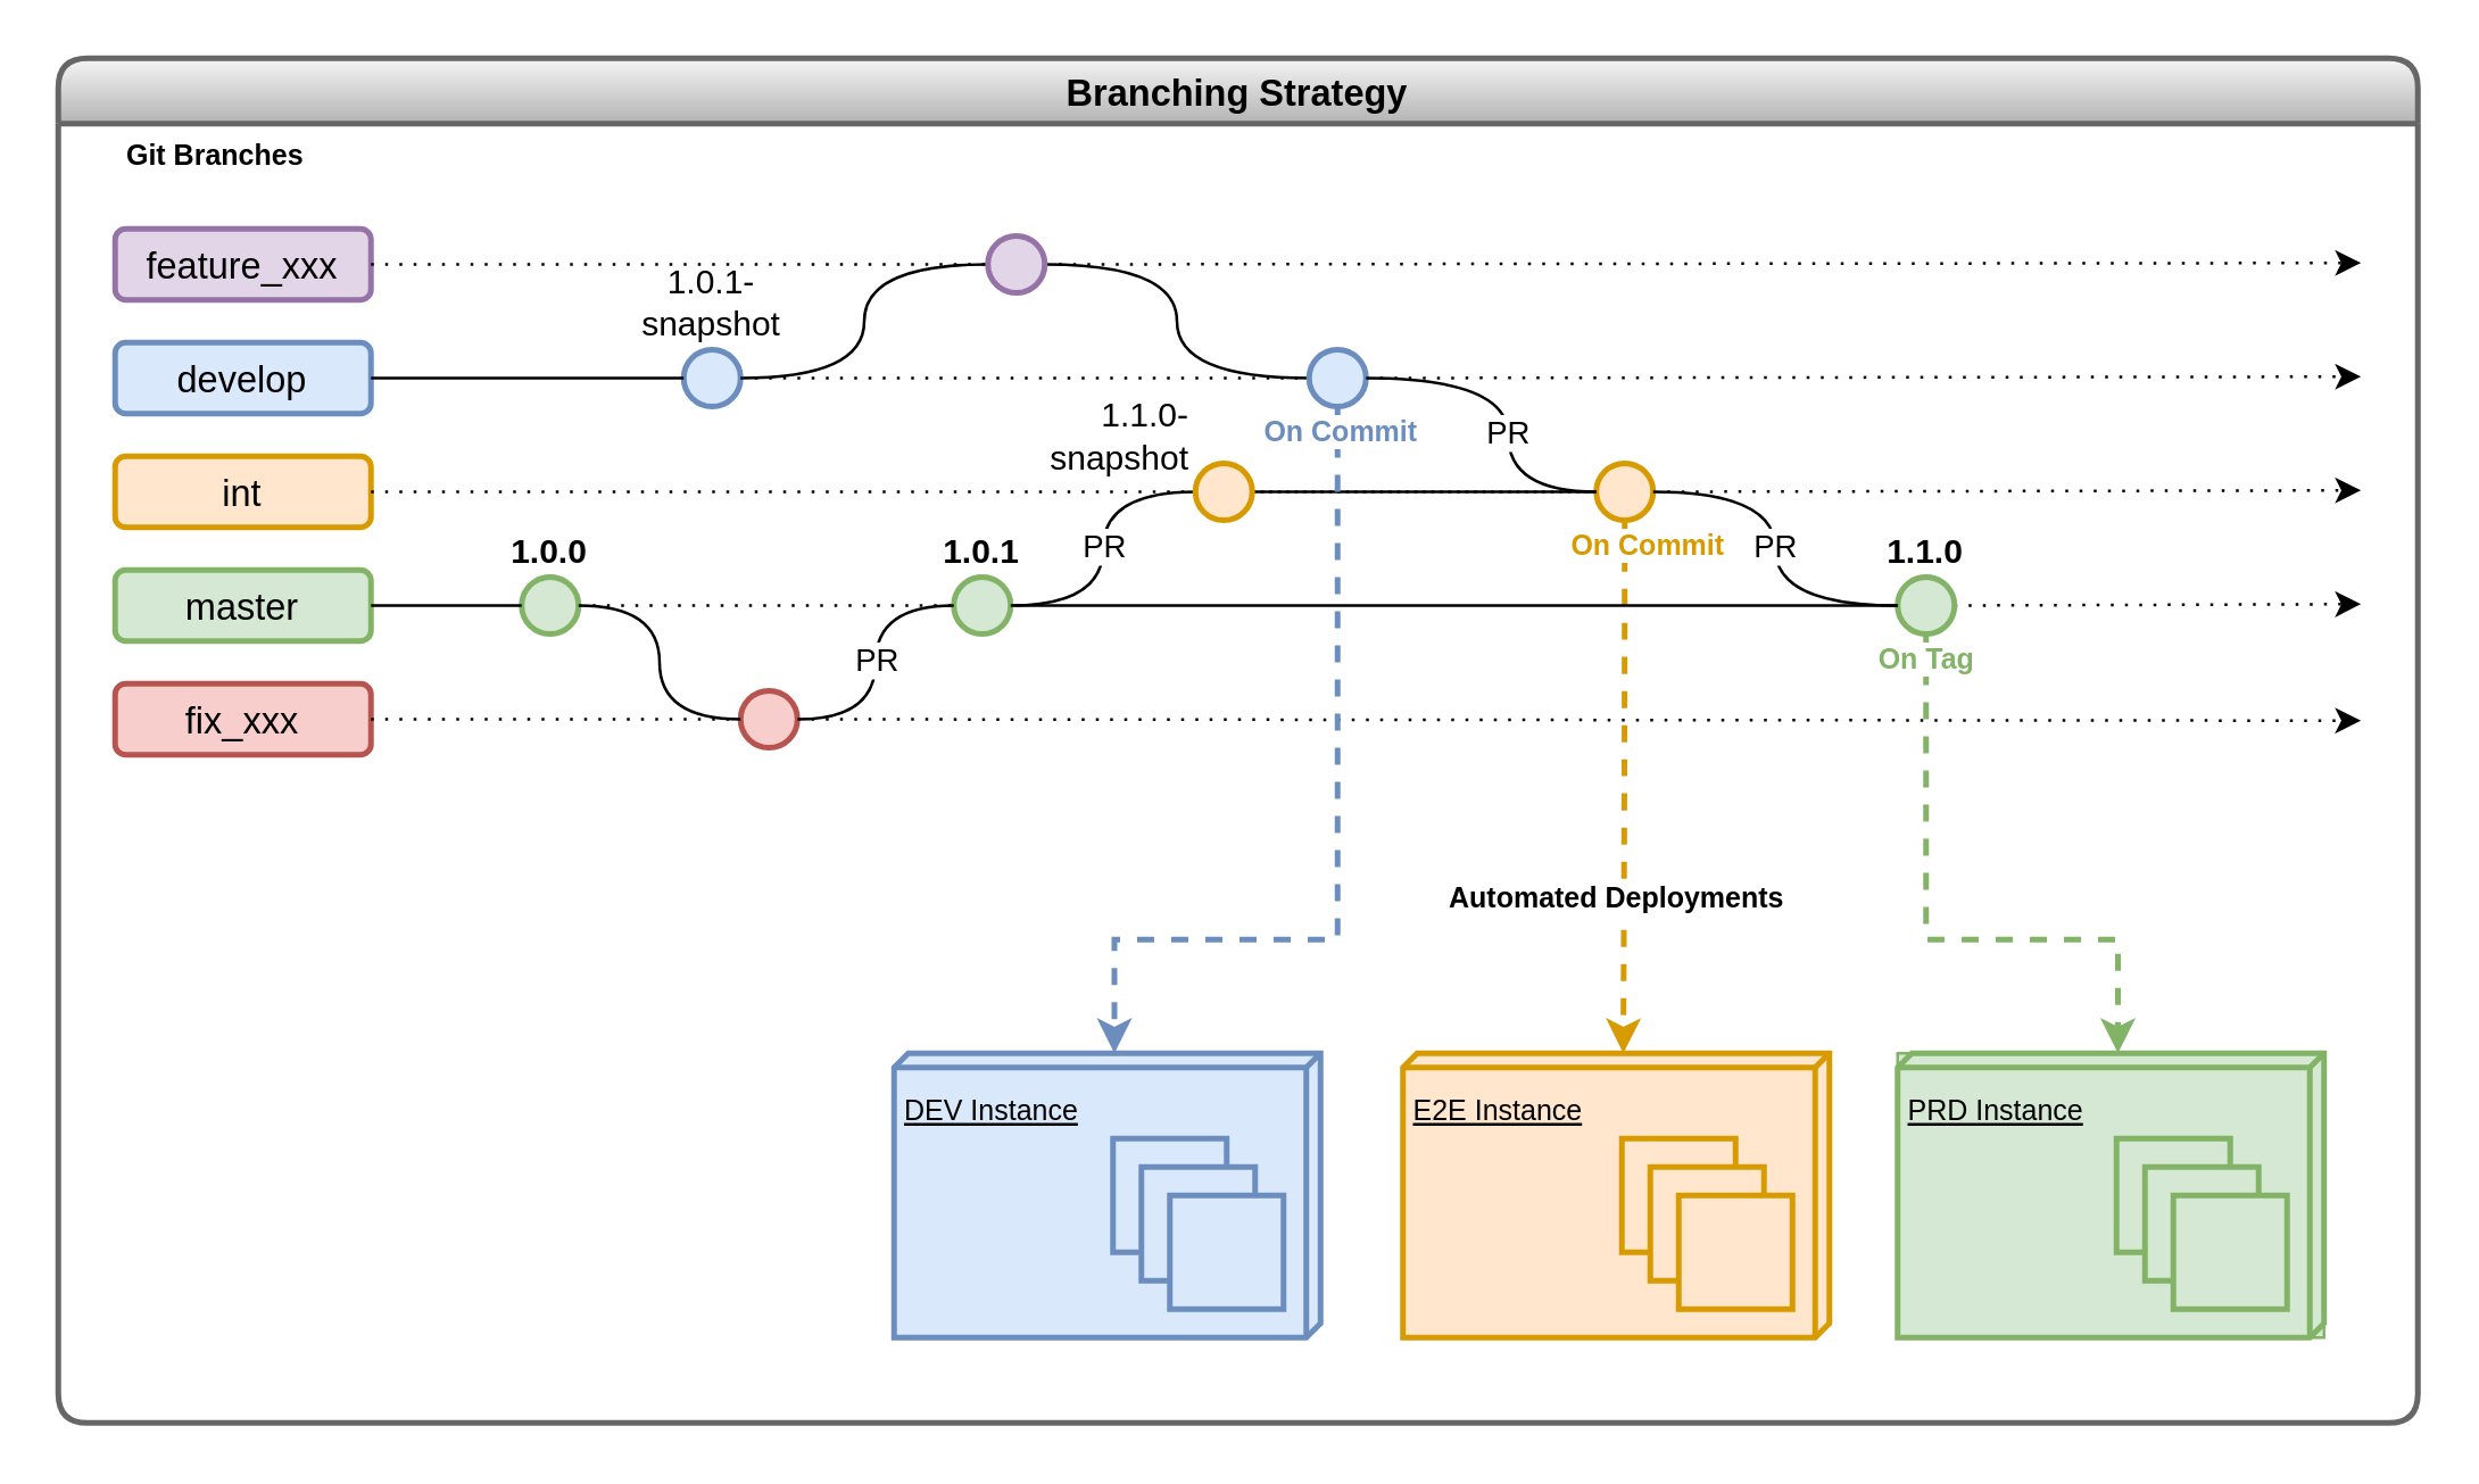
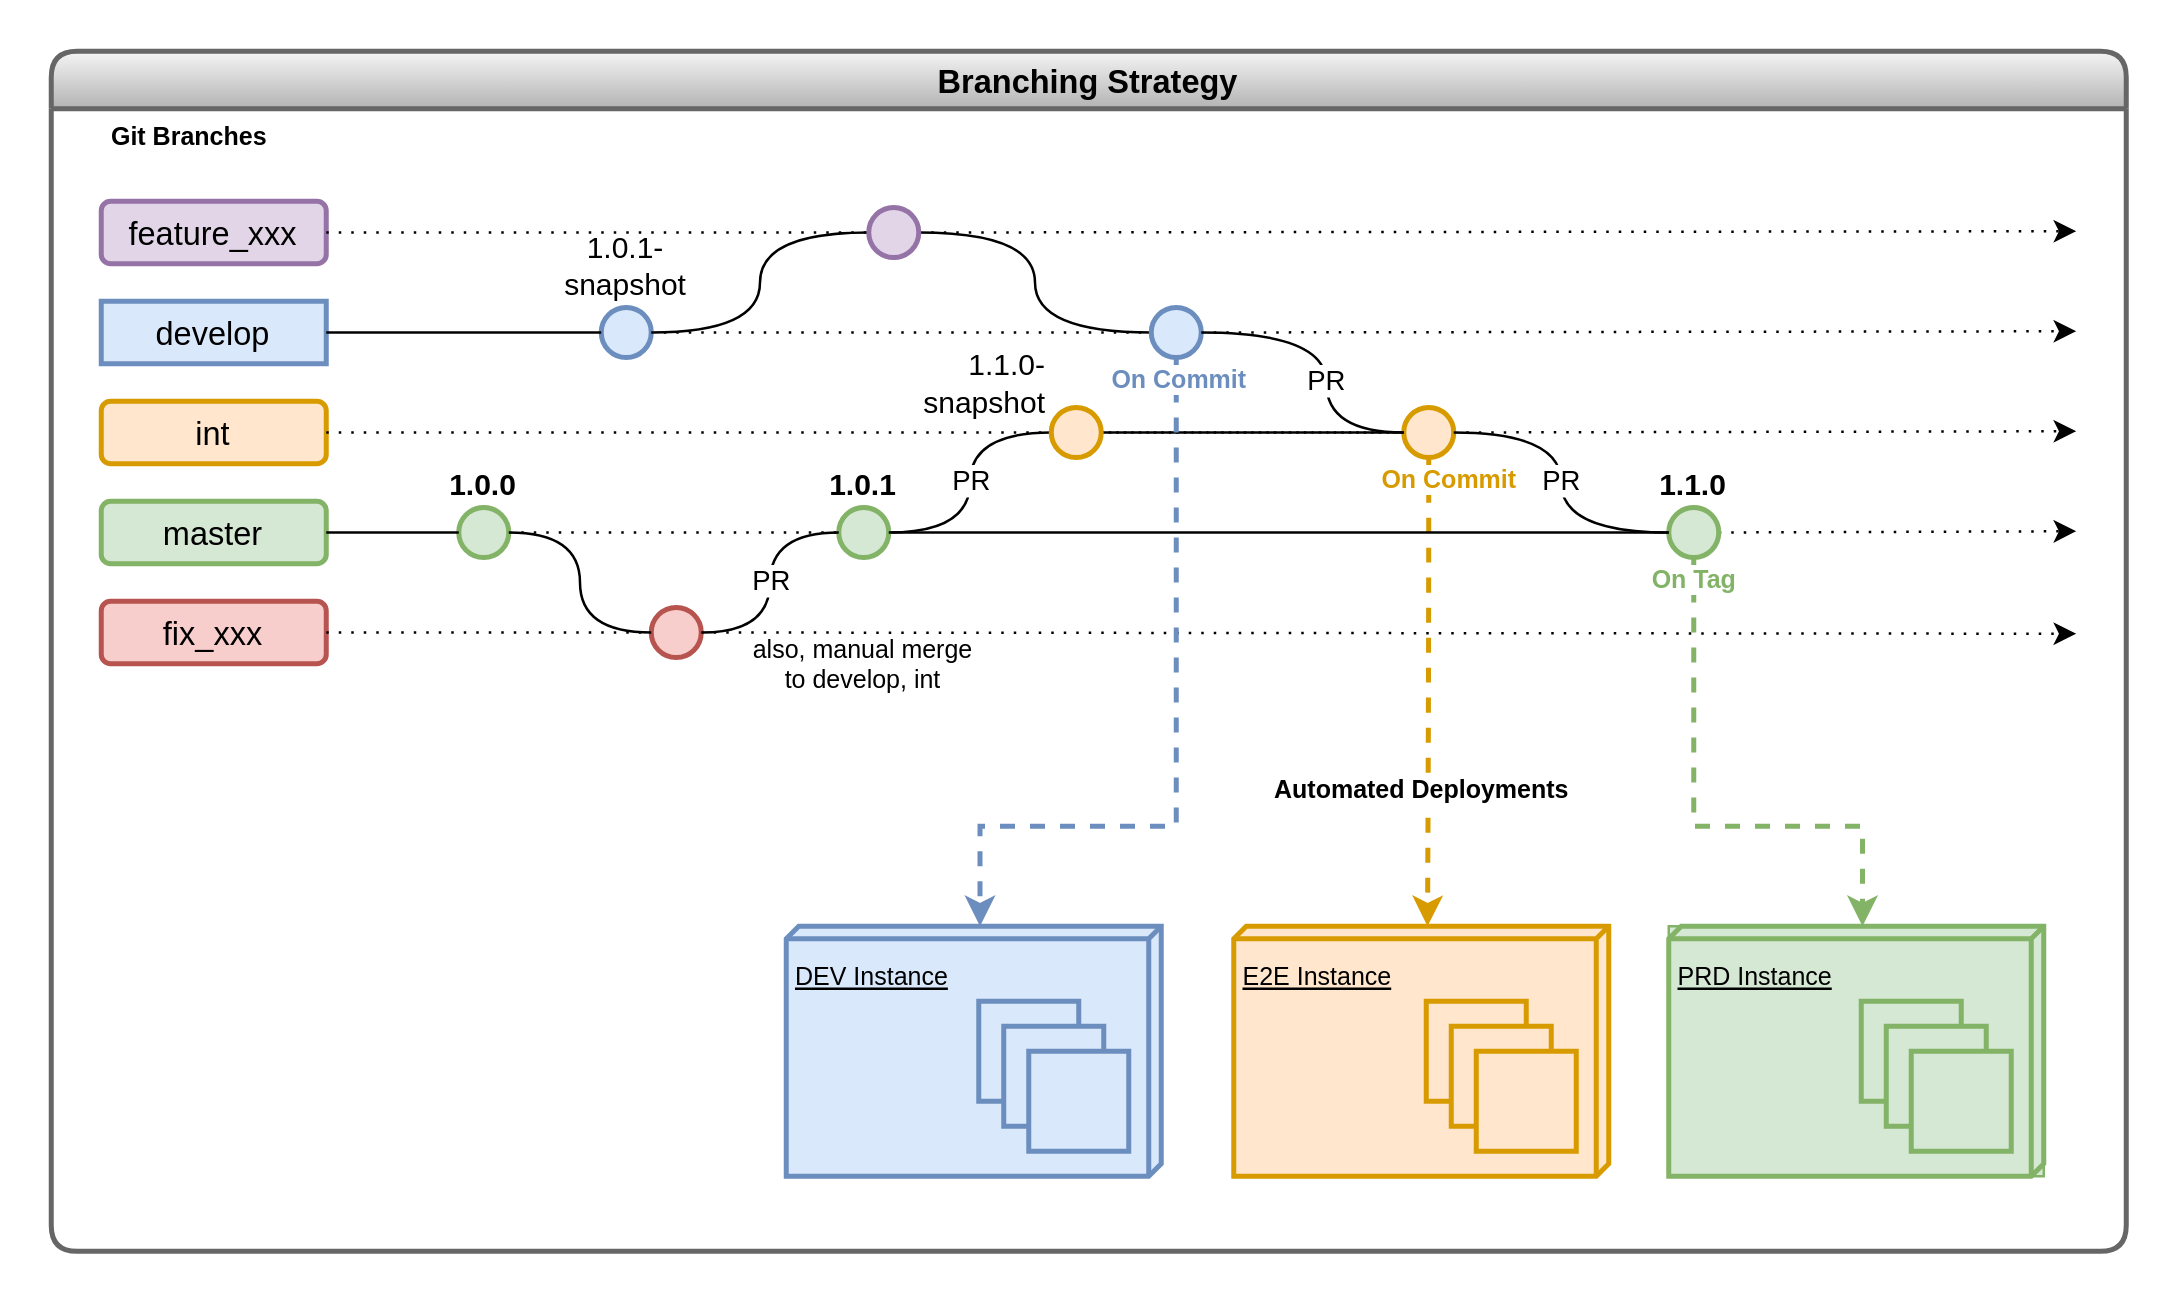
- <mxCell id="6" value="develop" style="rounded=1;whiteSpace=wrap;html=1;shadow=0;sketch=0;fontSize=13;strokeColor=#6c8ebf;strokeWidth=2;fillColor=#dae8fc;" vertex="1" parent="2"><mxGeometry x="20" y="100" width="90" height="25" as="geometry" /></mxCell>
+ <mxCell id="6" value="develop" style="whiteSpace=wrap;html=1;shadow=0;sketch=0;fontSize=13;strokeColor=#6c8ebf;strokeWidth=2;fillColor=#dae8fc;rounded=0;" vertex="1" parent="2"><mxGeometry x="20" y="100" width="90" height="25" as="geometry" /></mxCell>
+ <mxCell id="37" value="also, manual merge to develop, int" style="text;html=1;strokeColor=none;fillColor=none;align=center;verticalAlign=middle;whiteSpace=wrap;rounded=0;fontColor=#000000;fontSize=10;" vertex="1" parent="2"><mxGeometry x="280" y="230" width="90" height="30" as="geometry" /></mxCell>
